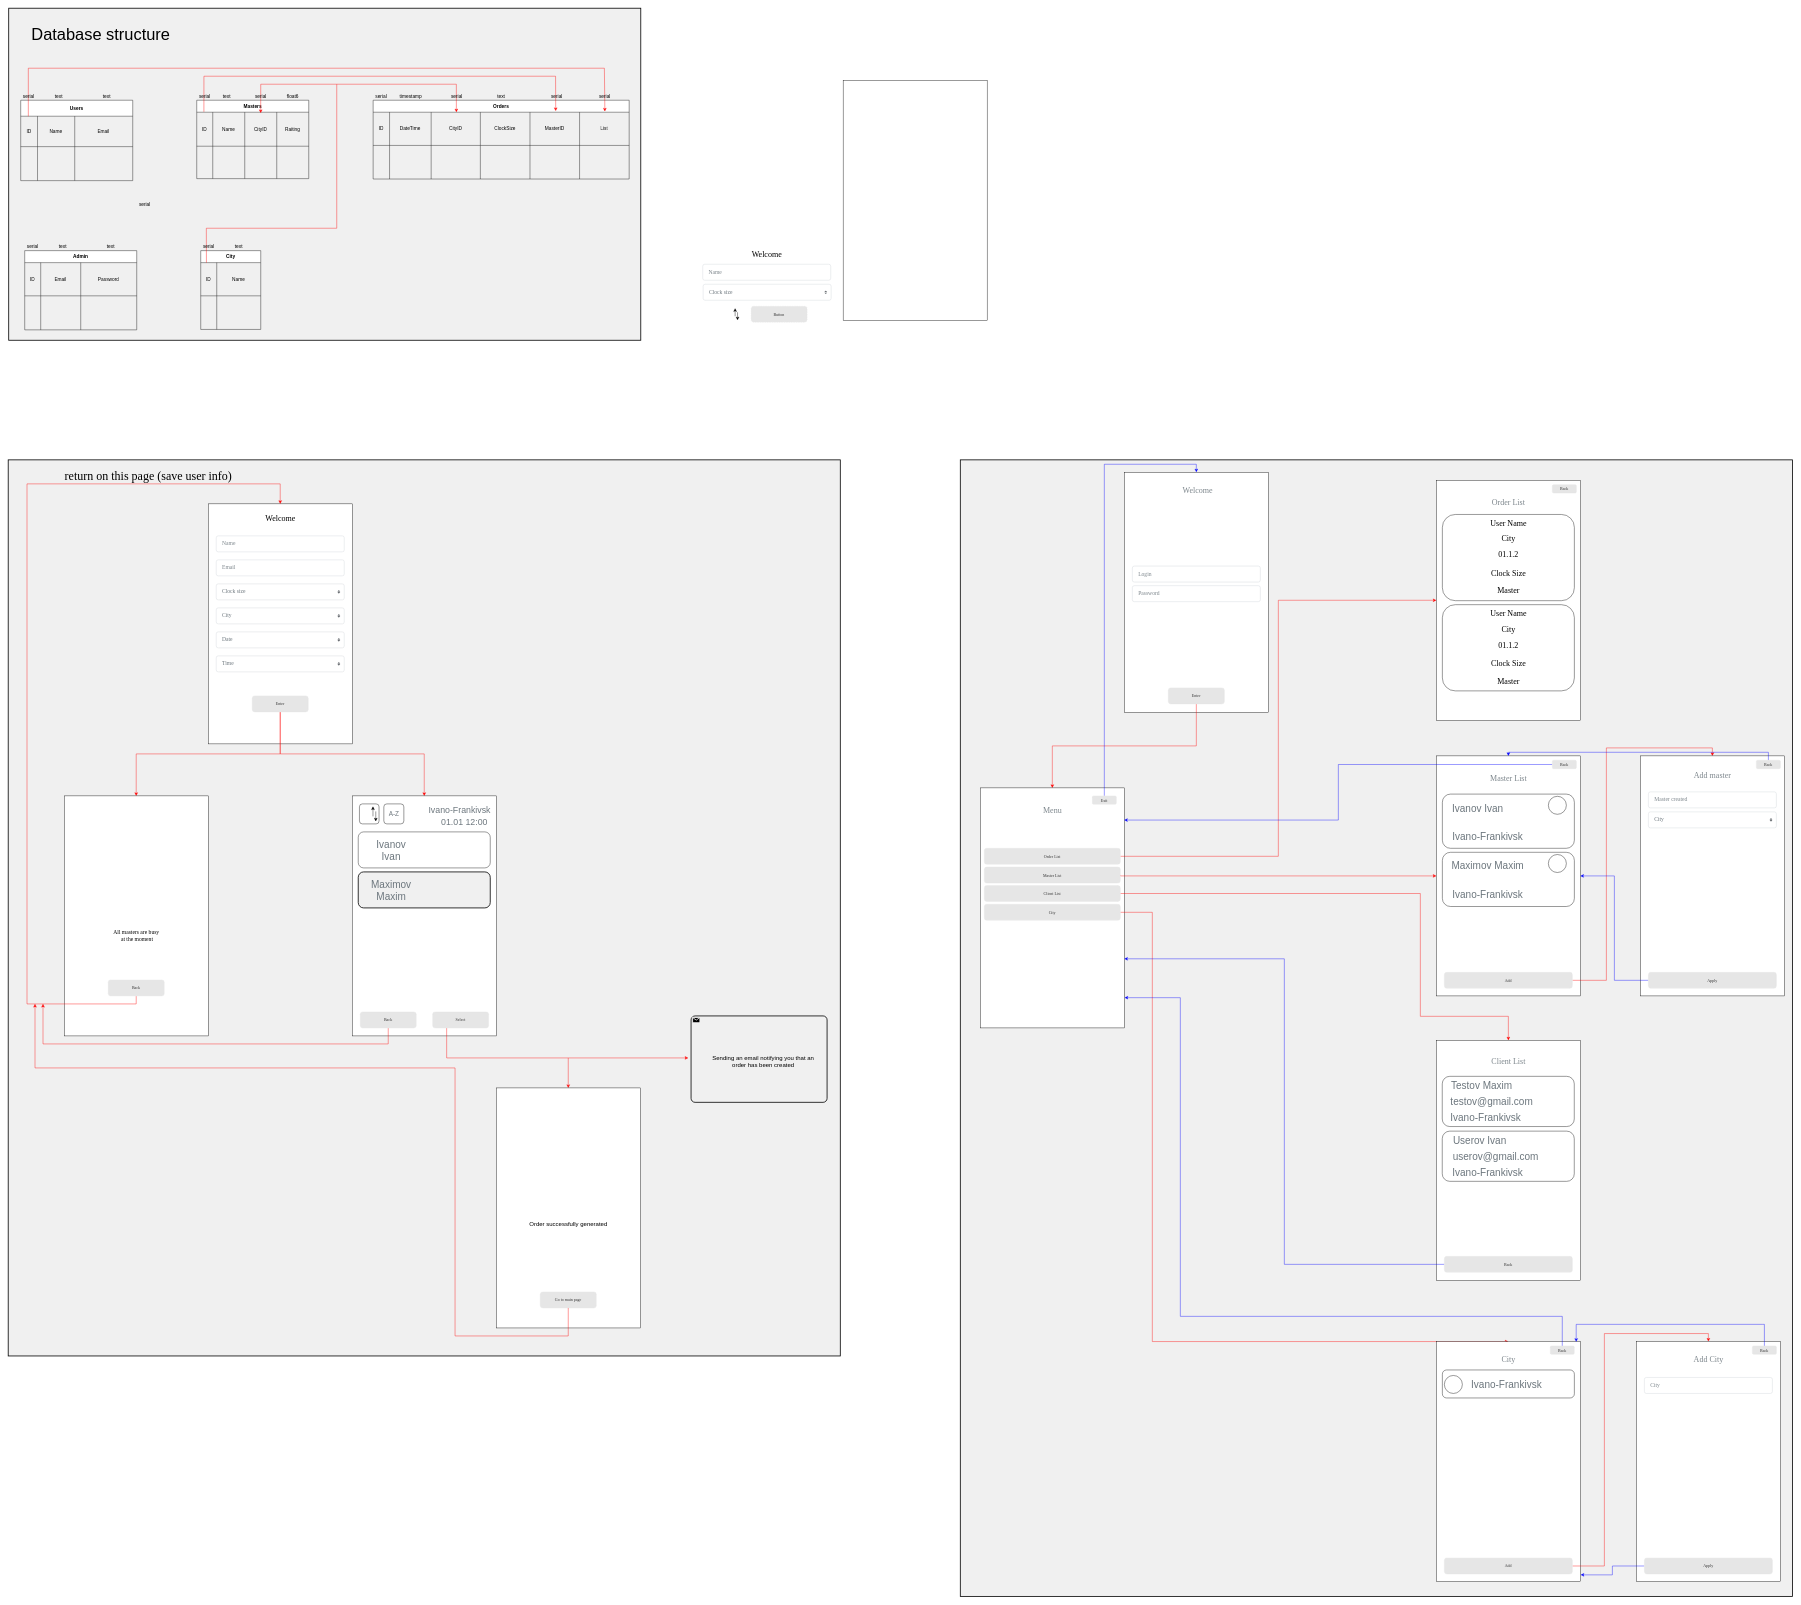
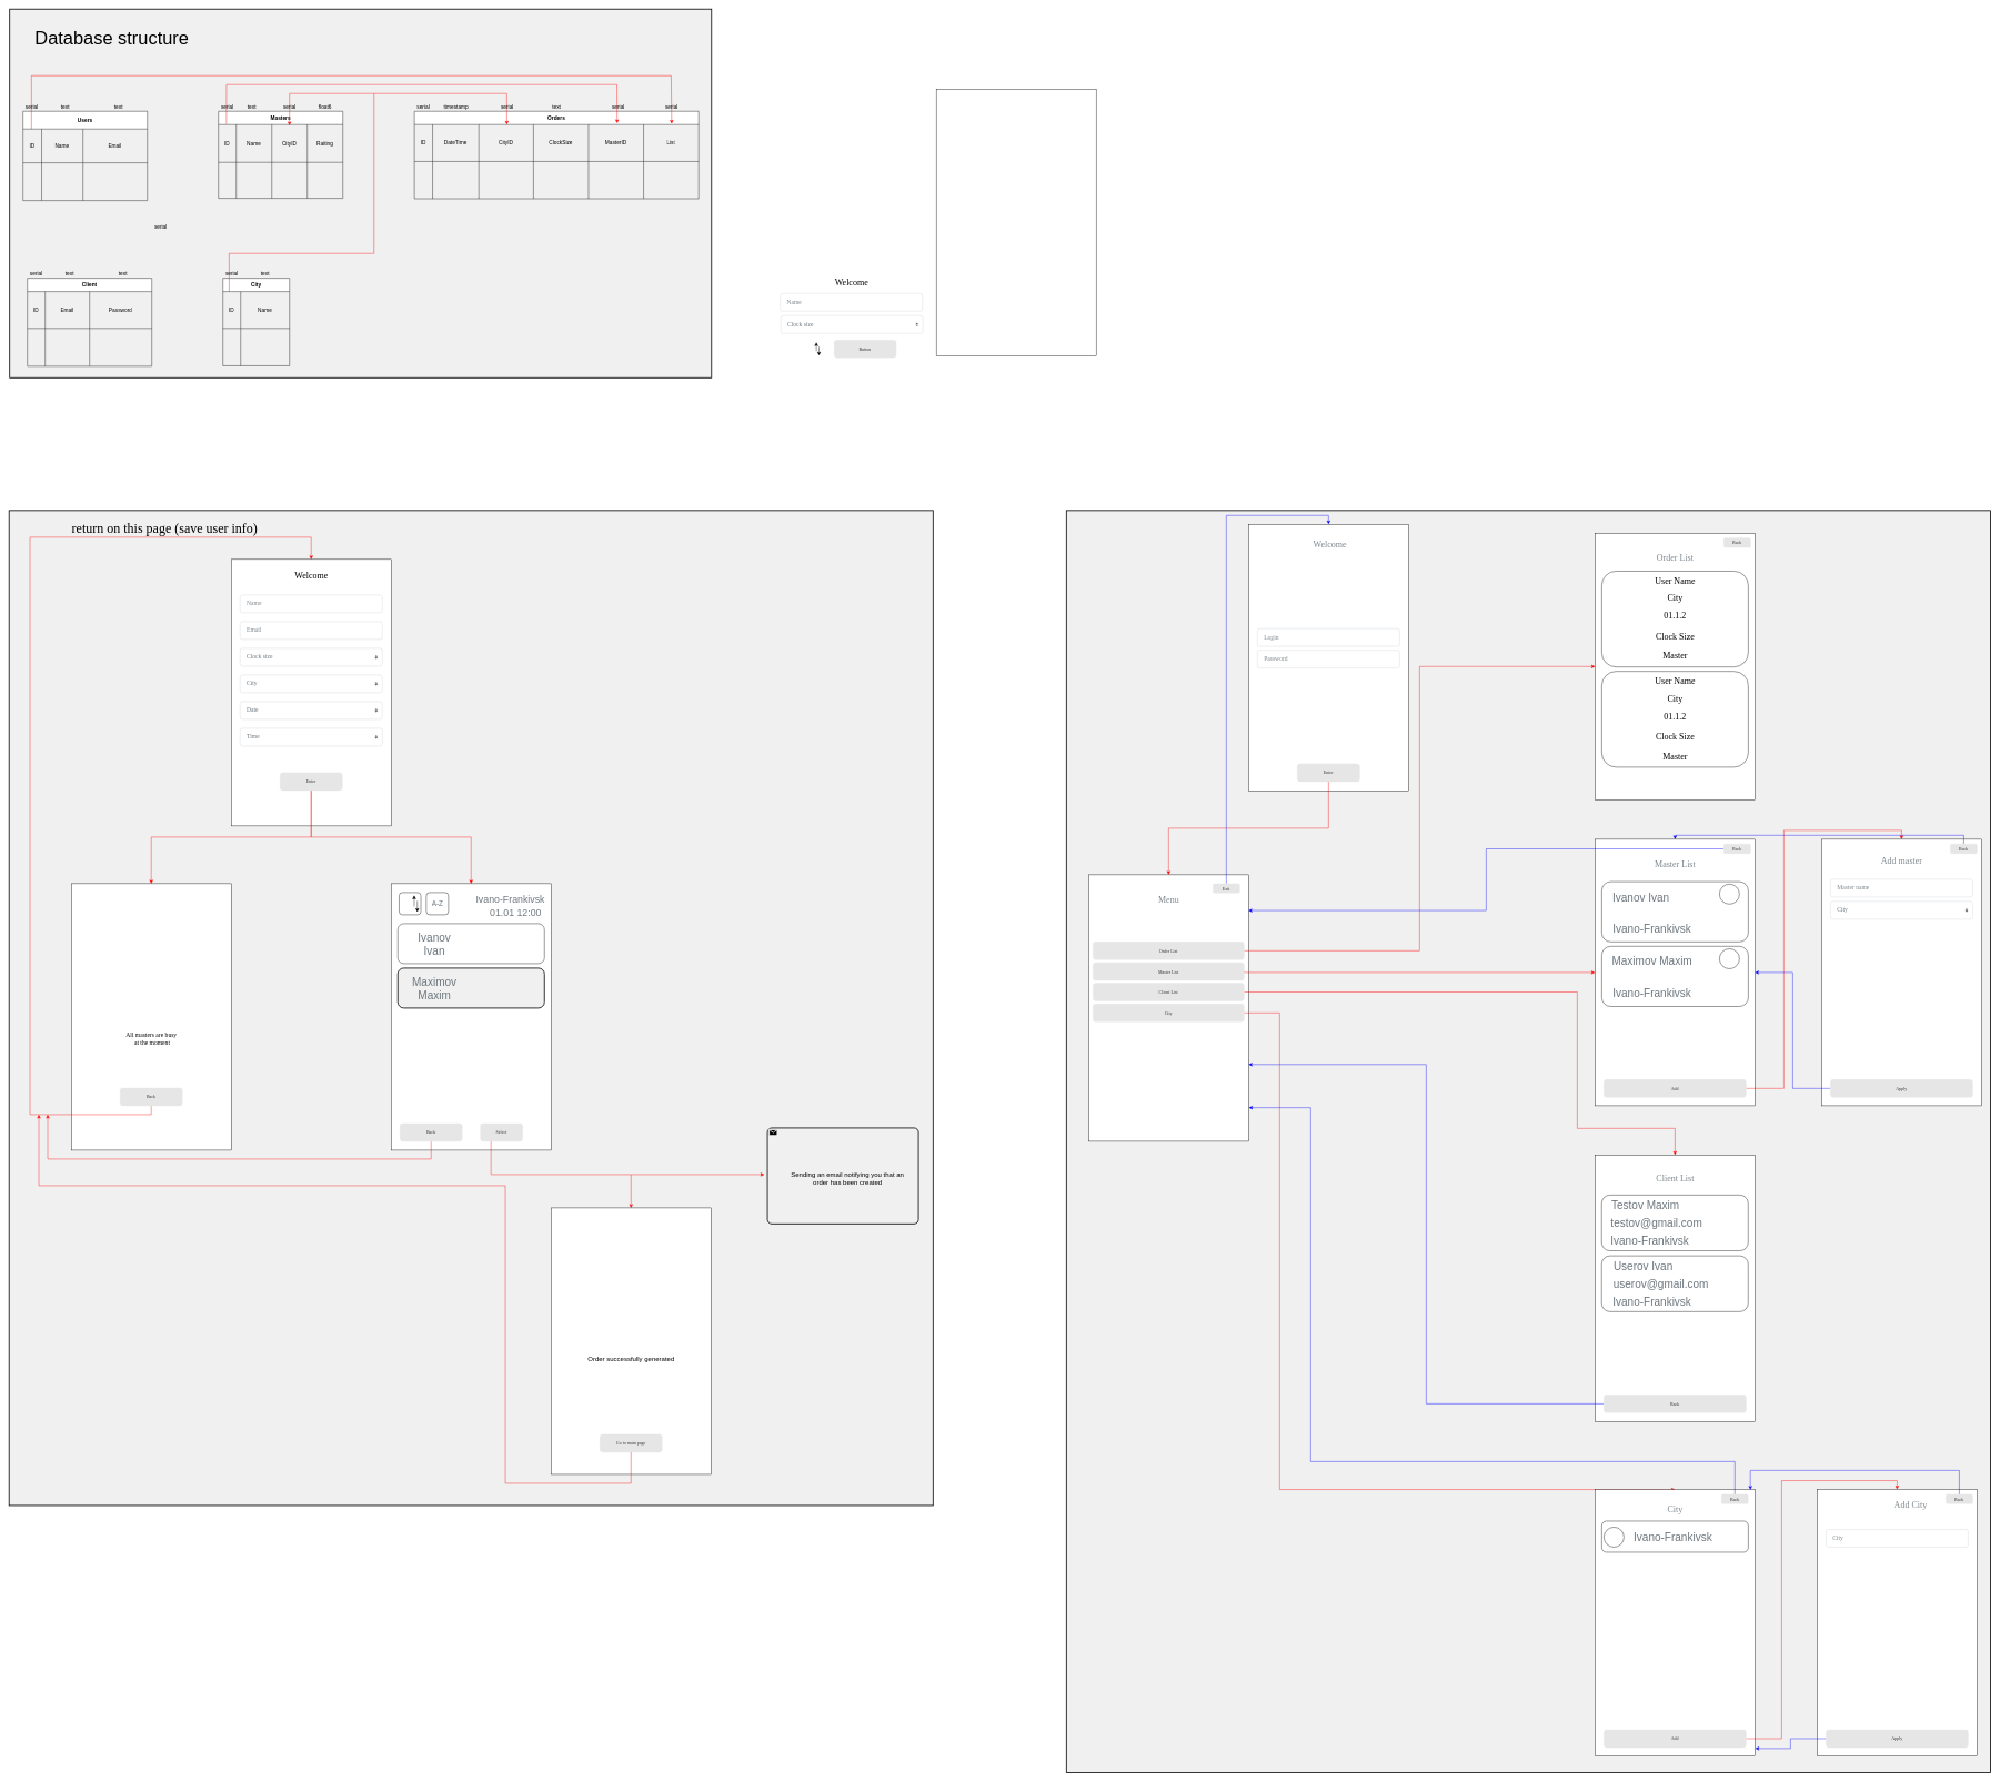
- <mxCell id="39" value="Admin" style="shape=table;startSize=30;container=1;collapsible=0;childLayout=tableLayout;fontStyle=1;align=center;" vertex="1" parent="1"><mxGeometry x="61.28" y="626" width="280" height="198" as="geometry" /></mxCell>
+ <mxCell id="39" value="Client" style="shape=table;startSize=30;container=1;collapsible=0;childLayout=tableLayout;fontStyle=1;align=center;" vertex="1" parent="1"><mxGeometry x="61.28" y="626" width="280" height="198" as="geometry" /></mxCell>
- <mxCell id="226" value="Master created" style="html=1;shadow=0;dashed=0;shape=mxgraph.bootstrap.rrect;rSize=5;strokeColor=#CED4DA;html=1;whiteSpace=wrap;fillColor=#FFFFFF;fontColor=#7D868C;align=left;spacing=15;fontSize=14;fontFamily=Verdana;" vertex="1" parent="1"><mxGeometry x="4120" y="1979" width="320" height="40" as="geometry" /></mxCell>
+ <mxCell id="226" value="Master name" style="html=1;shadow=0;dashed=0;shape=mxgraph.bootstrap.rrect;rSize=5;strokeColor=#CED4DA;html=1;whiteSpace=wrap;fillColor=#FFFFFF;fontColor=#7D868C;align=left;spacing=15;fontSize=14;fontFamily=Verdana;" vertex="1" parent="1"><mxGeometry x="4120" y="1979" width="320" height="40" as="geometry" /></mxCell>
- <mxCell id="118" value="Select" style="rounded=1;html=1;shadow=0;dashed=0;whiteSpace=wrap;fontSize=10;fillColor=#E6E6E6;align=center;strokeColor=#E6E6E6;fontColor=#333333;fontFamily=Verdana;" vertex="1" parent="1"><mxGeometry x="1081" y="2529" width="140" height="40" as="geometry" /></mxCell>
+ <mxCell id="118" value="Select" style="rounded=1;html=1;shadow=0;dashed=0;whiteSpace=wrap;fontSize=10;fillColor=#E6E6E6;align=center;strokeColor=#E6E6E6;fontColor=#333333;fontFamily=Verdana;" vertex="1" parent="1"><mxGeometry x="1081" y="2529" width="95" height="40" as="geometry" /></mxCell>
- <mxCell id="242" value="Add City" style="text;html=1;align=center;verticalAlign=middle;resizable=0;points=[];autosize=1;strokeColor=none;fillColor=none;fontSize=20;fontFamily=Verdana;fontColor=#7D868C;" vertex="1" parent="1"><mxGeometry x="4220" y="3381" width="100" height="30" as="geometry" /></mxCell>
+ <mxCell id="242" value="Add City" style="text;html=1;align=center;verticalAlign=middle;resizable=0;points=[];autosize=1;strokeColor=none;fillColor=none;fontSize=20;fontFamily=Verdana;fontColor=#7D868C;" vertex="1" parent="1"><mxGeometry x="4250" y="3371" width="100" height="30" as="geometry" /></mxCell>
